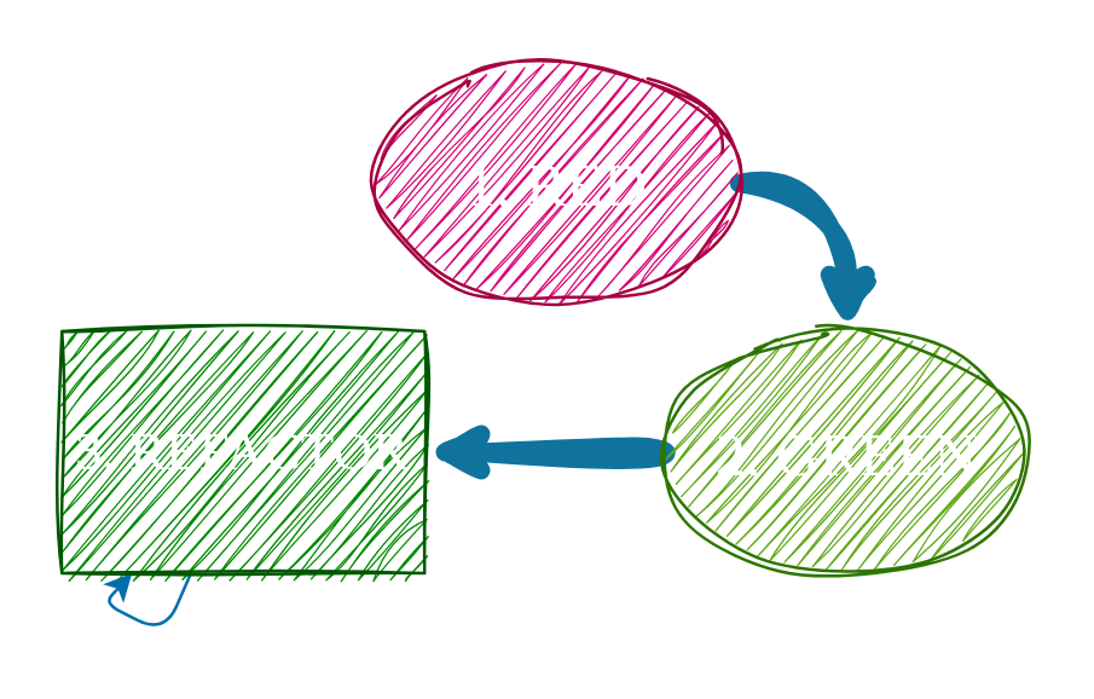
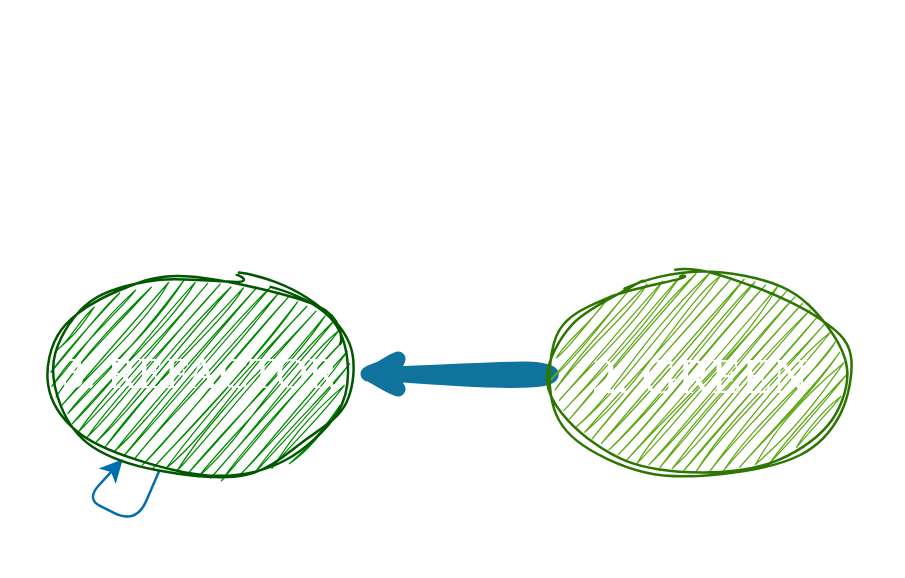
- <mxCell id="3" value="&lt;font style=&quot;font-size: 20px;&quot; data-font-src=&quot;https://fonts.googleapis.com/css?family=Architects+Daughter&quot; face=&quot;Architects Daughter&quot;&gt;1. RED&lt;/font&gt;" style="ellipse;whiteSpace=wrap;html=1;fillColor=#d80073;fontColor=#ffffff;strokeColor=#A50040;rounded=0;sketch=1;curveFitting=1;jiggle=2;" parent="1" vertex="1"><mxGeometry x="124" y="20" width="120" height="80" as="geometry" /></mxCell>
- <mxCell id="2" style="edgeStyle=orthogonalEdgeStyle;curved=1;sketch=1;hachureGap=4;jiggle=2;curveFitting=1;html=1;exitX=1;exitY=0.5;exitDx=0;exitDy=0;entryX=0.5;entryY=0;entryDx=0;entryDy=0;strokeWidth=6;fontFamily=Architects Daughter;fontSource=https%3A%2F%2Ffonts.googleapis.com%2Fcss%3Ffamily%3DArchitects%2BDaughter;fontSize=16;fillColor=#b1ddf0;strokeColor=#10739e;" parent="1" source="3" target="5" edge="1"><mxGeometry relative="1" as="geometry" /></mxCell>
- <mxCell id="7" value="&lt;font style=&quot;font-size: 18px;&quot; data-font-src=&quot;https://fonts.googleapis.com/css?family=Architects+Daughter&quot; face=&quot;Architects Daughter&quot;&gt;3. REFACTOR&lt;/font&gt;" style="whiteSpace=wrap;html=1;fillColor=#008a00;fontColor=#ffffff;strokeColor=#005700;sketch=1;curveFitting=1;jiggle=2;rounded=0;" parent="1" vertex="1"><mxGeometry x="20" y="109" width="120" height="80" as="geometry" /></mxCell>
+ <mxCell id="7" value="&lt;font style=&quot;font-size: 18px;&quot; data-font-src=&quot;https://fonts.googleapis.com/css?family=Architects+Daughter&quot; face=&quot;Architects Daughter&quot;&gt;3. REFACTOR&lt;/font&gt;" style="ellipse;whiteSpace=wrap;html=1;fillColor=#008a00;fontColor=#ffffff;strokeColor=#005700;rounded=0;sketch=1;curveFitting=1;jiggle=2;" parent="1" vertex="1"><mxGeometry x="20" y="109" width="120" height="80" as="geometry" /></mxCell>
